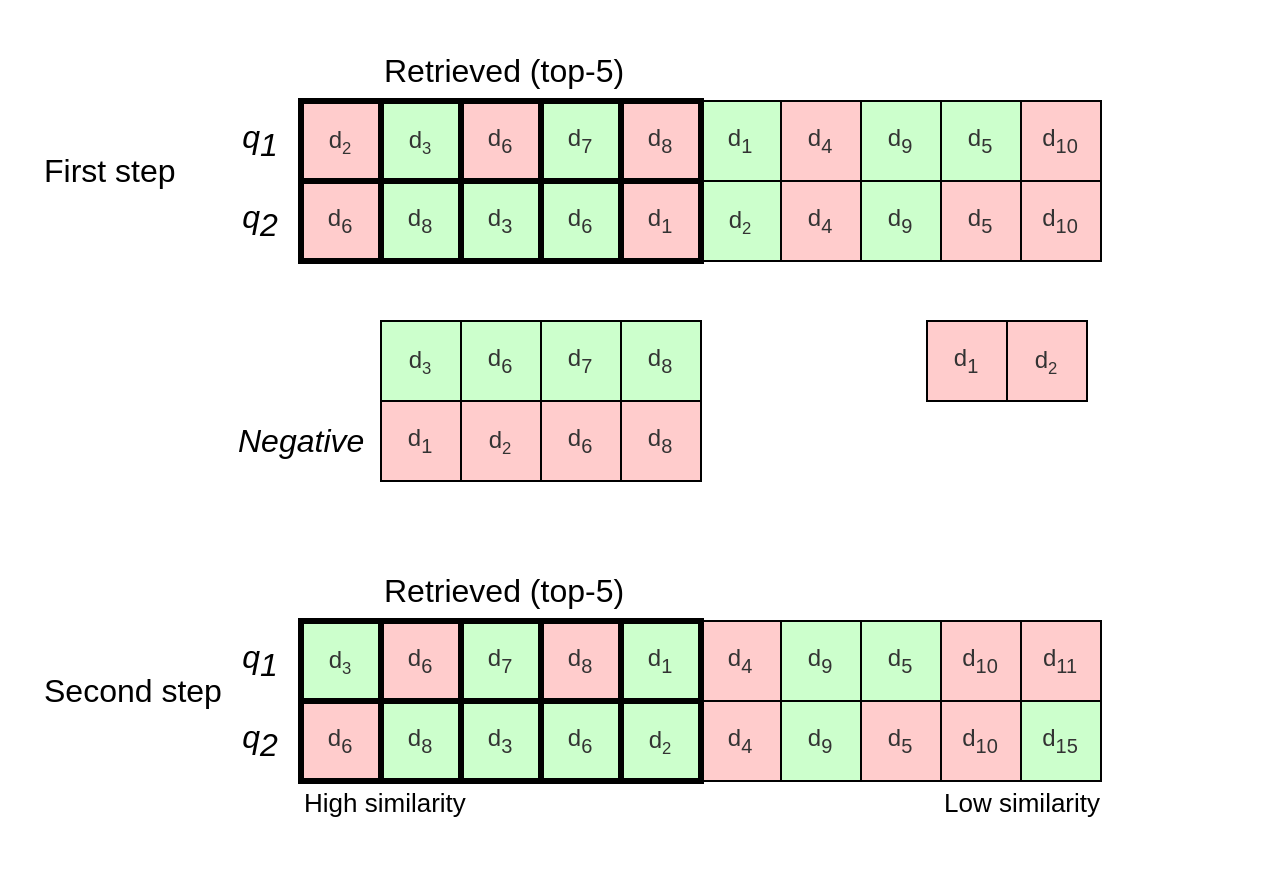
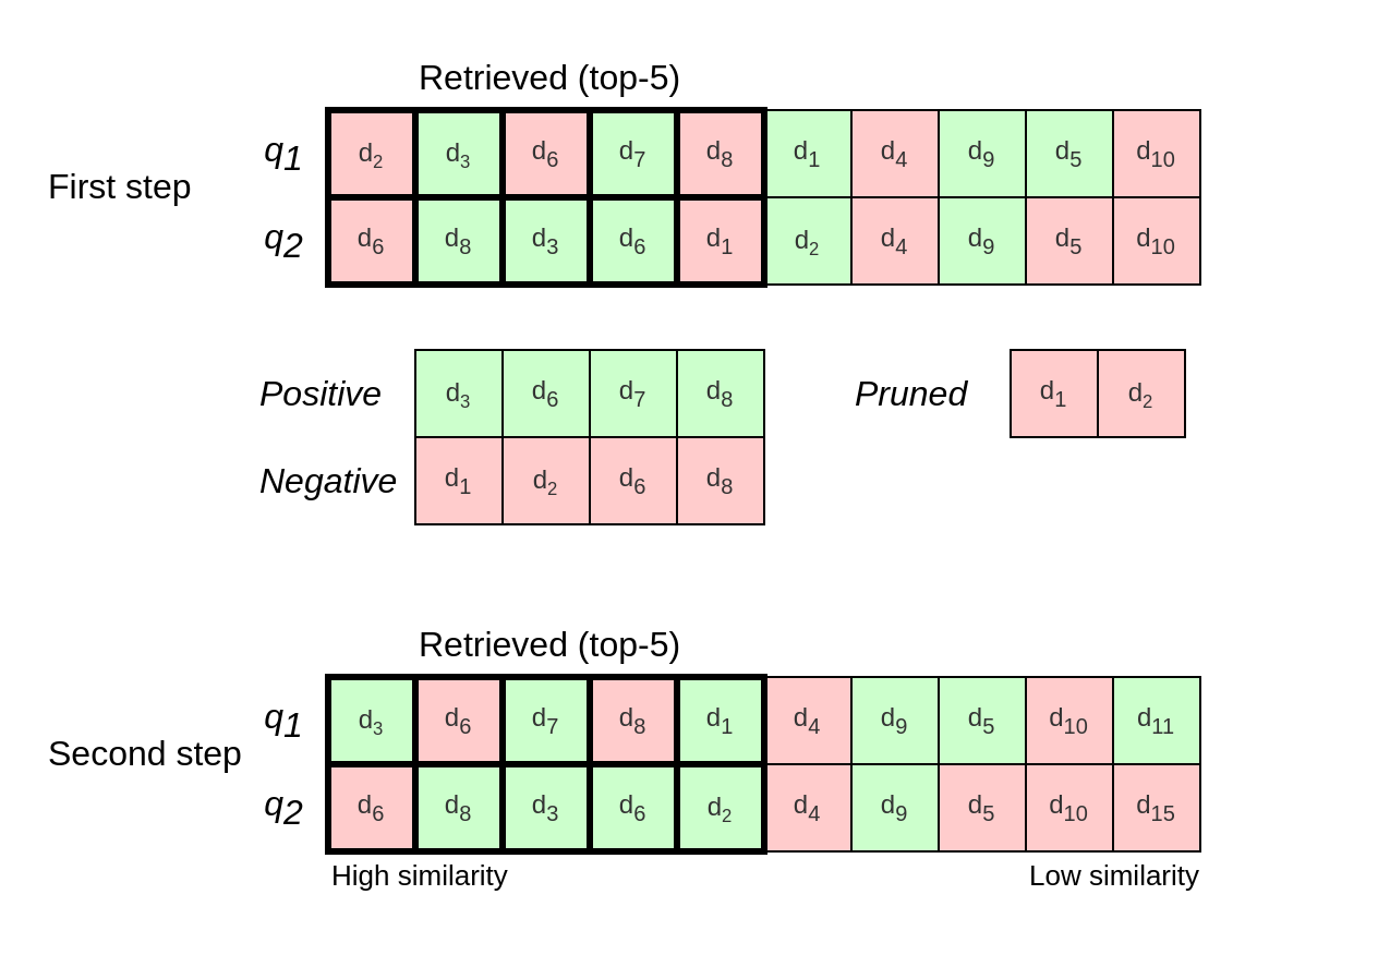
+ <mxCell id="56" value="&lt;span&gt;Positive&lt;/span&gt;" style="text;html=1;align=left;verticalAlign=middle;whiteSpace=wrap;rounded=0;fontColor=#000000;fontSize=16;fontStyle=2" parent="1" vertex="1"><mxGeometry x="117" y="165" width="60" height="30" as="geometry" /></mxCell>
+ <mxCell id="58" value="&lt;span&gt;Pruned&lt;/span&gt;" style="text;html=1;align=left;verticalAlign=middle;whiteSpace=wrap;rounded=0;fontColor=#000000;fontSize=16;fontStyle=2" parent="1" vertex="1"><mxGeometry x="390" y="165" width="60" height="30" as="geometry" /></mxCell>
- <mxCell id="48" value="d&lt;sub&gt;11&lt;/sub&gt;" style="rounded=0;whiteSpace=wrap;html=1;fillColor=#FFCCCC;fontColor=#333333;strokeColor=#030303;" parent="1" vertex="1"><mxGeometry x="510" y="310" width="40" height="40" as="geometry" /></mxCell>
+ <mxCell id="48" value="d&lt;sub&gt;11&lt;/sub&gt;" style="rounded=0;whiteSpace=wrap;html=1;fillColor=#ccffcc;fontColor=#333333;strokeColor=#030303;" parent="1" vertex="1"><mxGeometry x="510" y="310" width="40" height="40" as="geometry" /></mxCell>
- <mxCell id="49" value="d&lt;sub&gt;15&lt;/sub&gt;" style="rounded=0;whiteSpace=wrap;html=1;fillColor=#ccffcc;fontColor=#333333;strokeColor=#030303;" parent="1" vertex="1"><mxGeometry x="510" y="350" width="40" height="40" as="geometry" /></mxCell>
+ <mxCell id="49" value="d&lt;sub&gt;15&lt;/sub&gt;" style="rounded=0;whiteSpace=wrap;html=1;fillColor=#FFCCCC;fontColor=#333333;strokeColor=#030303;" parent="1" vertex="1"><mxGeometry x="510" y="350" width="40" height="40" as="geometry" /></mxCell>
